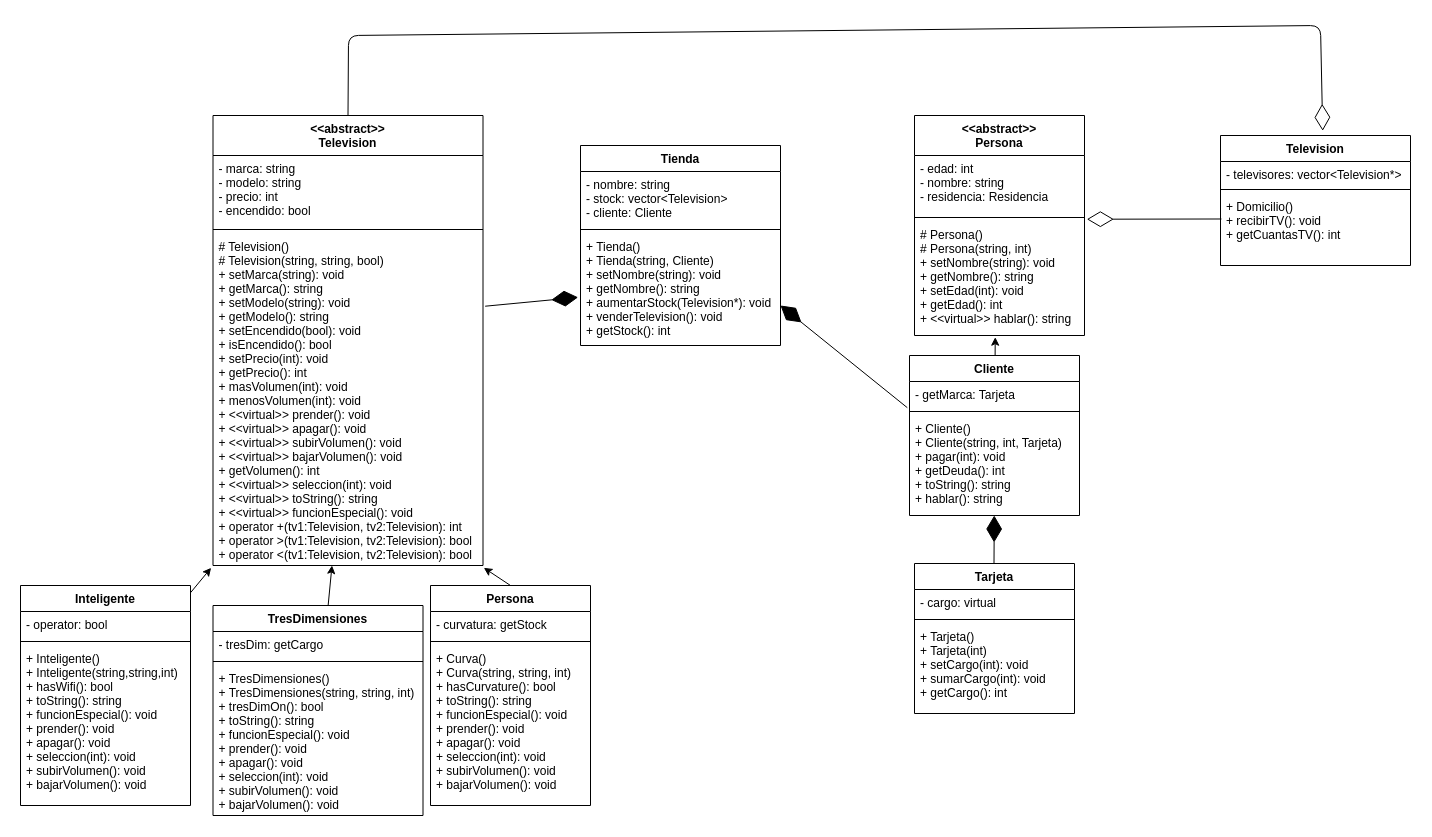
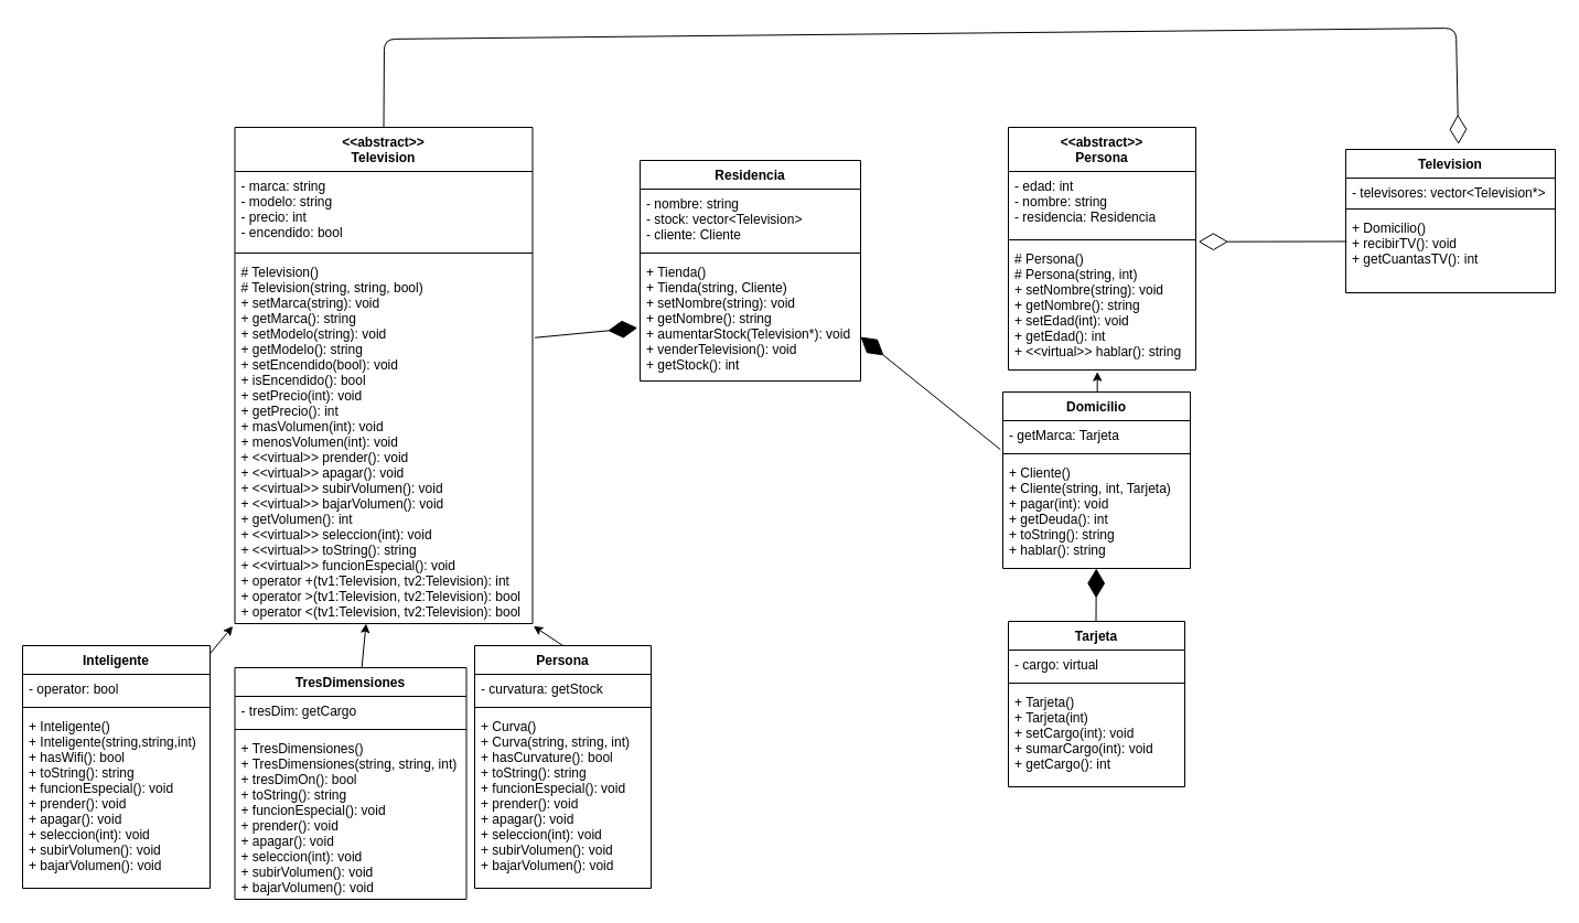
- <mxCell id="2" value="Tienda" style="swimlane;fontStyle=1;align=center;verticalAlign=top;childLayout=stackLayout;horizontal=1;startSize=26;horizontalStack=0;resizeParent=1;resizeParentMax=0;resizeLast=0;collapsible=1;marginBottom=0;" parent="1" vertex="1"><mxGeometry x="580" y="140" width="200" height="200" as="geometry" /></mxCell>
+ <mxCell id="2" value="Residencia" style="swimlane;fontStyle=1;align=center;verticalAlign=top;childLayout=stackLayout;horizontal=1;startSize=26;horizontalStack=0;resizeParent=1;resizeParentMax=0;resizeLast=0;collapsible=1;marginBottom=0;" parent="1" vertex="1"><mxGeometry x="580" y="140" width="200" height="200" as="geometry" /></mxCell>
- <mxCell id="25" value="Cliente" style="swimlane;fontStyle=1;align=center;verticalAlign=top;childLayout=stackLayout;horizontal=1;startSize=26;horizontalStack=0;resizeParent=1;resizeParentMax=0;resizeLast=0;collapsible=1;marginBottom=0;" parent="1" vertex="1"><mxGeometry x="909" y="350" width="170" height="160" as="geometry" /></mxCell>
+ <mxCell id="25" value="Domicilio" style="swimlane;fontStyle=1;align=center;verticalAlign=top;childLayout=stackLayout;horizontal=1;startSize=26;horizontalStack=0;resizeParent=1;resizeParentMax=0;resizeLast=0;collapsible=1;marginBottom=0;" parent="1" vertex="1"><mxGeometry x="909" y="350" width="170" height="160" as="geometry" /></mxCell>
